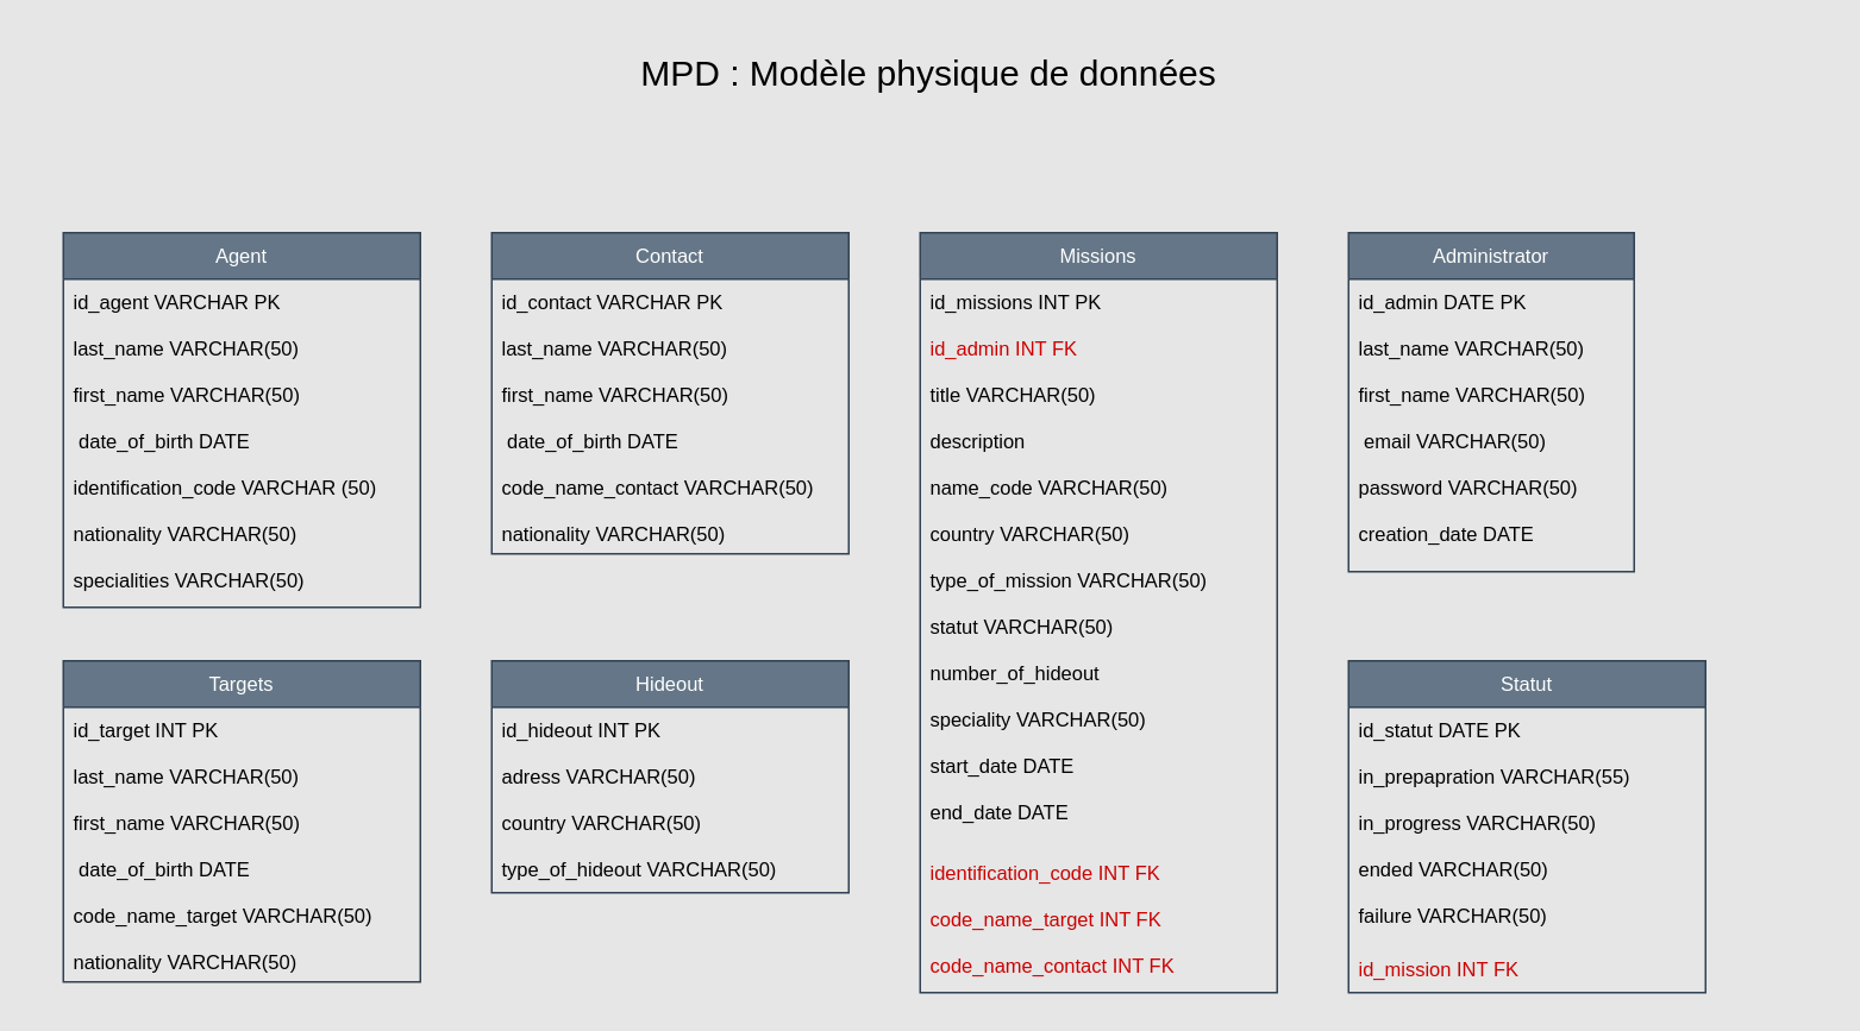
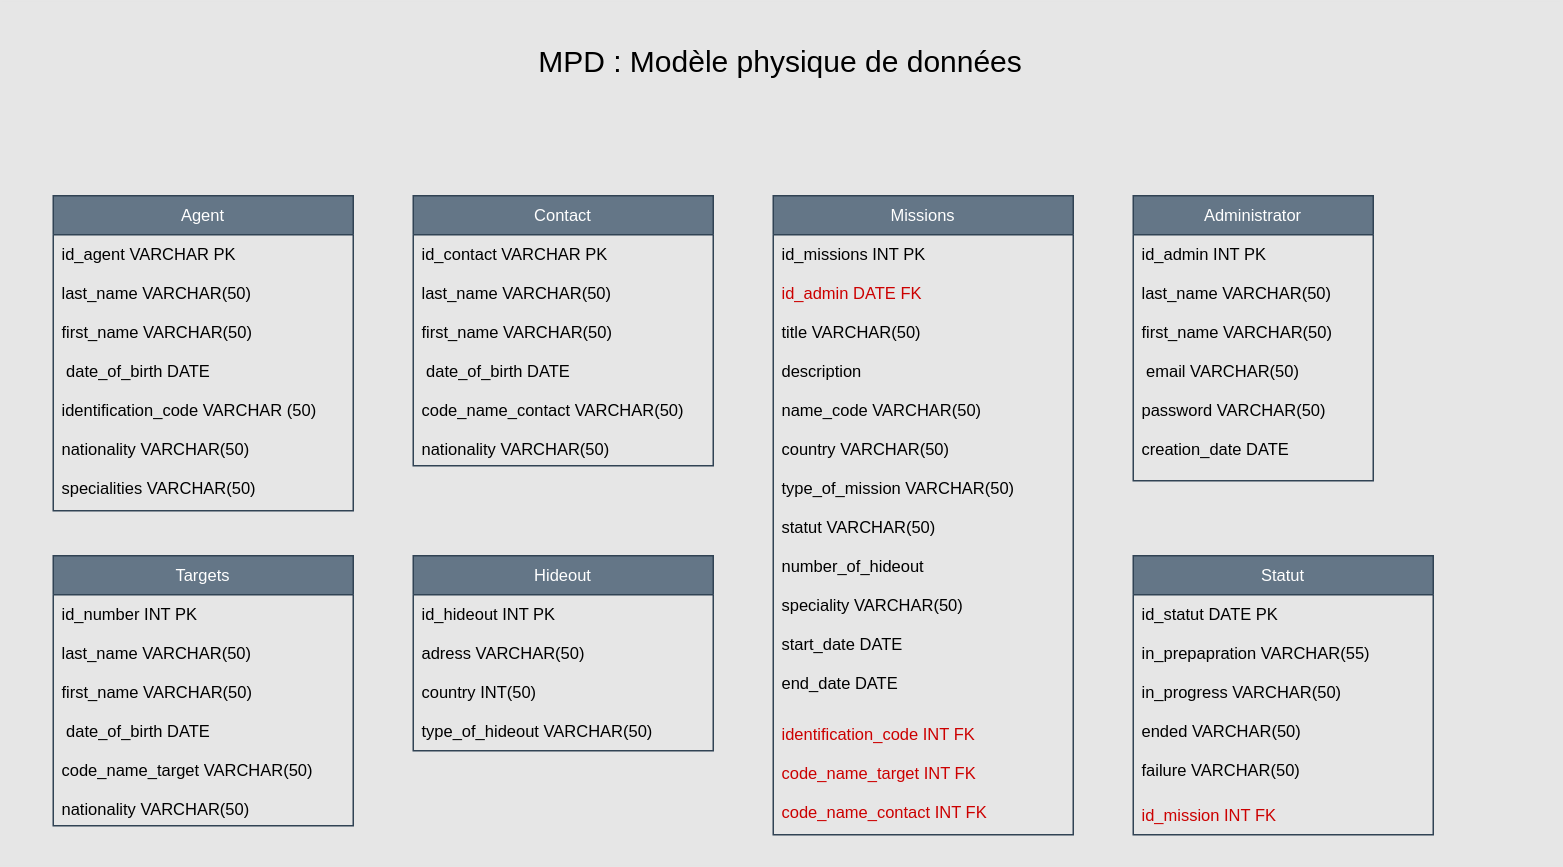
- <mxCell id="26" value="id_admin DATE PK" style="text;strokeColor=none;fillColor=none;align=left;verticalAlign=top;spacingLeft=4;spacingRight=4;overflow=hidden;rotatable=0;points=[[0,0.5],[1,0.5]];portConstraint=eastwest;fontSize=11;fontColor=#000000;" parent="25" vertex="1"><mxGeometry y="26" width="160" height="26" as="geometry" /></mxCell>
+ <mxCell id="26" value="id_admin INT PK" style="text;strokeColor=none;fillColor=none;align=left;verticalAlign=top;spacingLeft=4;spacingRight=4;overflow=hidden;rotatable=0;points=[[0,0.5],[1,0.5]];portConstraint=eastwest;fontSize=11;fontColor=#000000;" parent="25" vertex="1"><mxGeometry y="26" width="160" height="26" as="geometry" /></mxCell>
- <mxCell id="21" value="id_admin INT FK" style="text;strokeColor=none;fillColor=none;align=left;verticalAlign=top;spacingLeft=4;spacingRight=4;overflow=hidden;rotatable=0;points=[[0,0.5],[1,0.5]];portConstraint=eastwest;fontSize=11;fontColor=#CC0000;labelBackgroundColor=none;" parent="19" vertex="1"><mxGeometry y="52" width="200" height="26" as="geometry" /></mxCell>
+ <mxCell id="21" value="id_admin DATE FK" style="text;strokeColor=none;fillColor=none;align=left;verticalAlign=top;spacingLeft=4;spacingRight=4;overflow=hidden;rotatable=0;points=[[0,0.5],[1,0.5]];portConstraint=eastwest;fontSize=11;fontColor=#CC0000;labelBackgroundColor=none;" parent="19" vertex="1"><mxGeometry y="52" width="200" height="26" as="geometry" /></mxCell>
- <mxCell id="8" value="id_target INT PK" style="text;strokeColor=none;fillColor=none;align=left;verticalAlign=top;spacingLeft=4;spacingRight=4;overflow=hidden;rotatable=0;points=[[0,0.5],[1,0.5]];portConstraint=eastwest;fontSize=11;fontColor=#000000;" parent="7" vertex="1"><mxGeometry y="26" width="200" height="26" as="geometry" /></mxCell>
+ <mxCell id="8" value="id_number INT PK" style="text;strokeColor=none;fillColor=none;align=left;verticalAlign=top;spacingLeft=4;spacingRight=4;overflow=hidden;rotatable=0;points=[[0,0.5],[1,0.5]];portConstraint=eastwest;fontSize=11;fontColor=#000000;" parent="7" vertex="1"><mxGeometry y="26" width="200" height="26" as="geometry" /></mxCell>
- <mxCell id="18" value="country VARCHAR(50)&#10;&#10;type_of_hideout VARCHAR(50)" style="text;strokeColor=none;fillColor=none;align=left;verticalAlign=top;spacingLeft=4;spacingRight=4;overflow=hidden;rotatable=0;points=[[0,0.5],[1,0.5]];portConstraint=eastwest;fontSize=11;fontColor=#000000;" parent="15" vertex="1"><mxGeometry y="78" width="200" height="52" as="geometry" /></mxCell>
+ <mxCell id="18" value="country INT(50)&#10;&#10;type_of_hideout VARCHAR(50)" style="text;strokeColor=none;fillColor=none;align=left;verticalAlign=top;spacingLeft=4;spacingRight=4;overflow=hidden;rotatable=0;points=[[0,0.5],[1,0.5]];portConstraint=eastwest;fontSize=11;fontColor=#000000;" parent="15" vertex="1"><mxGeometry y="78" width="200" height="52" as="geometry" /></mxCell>
